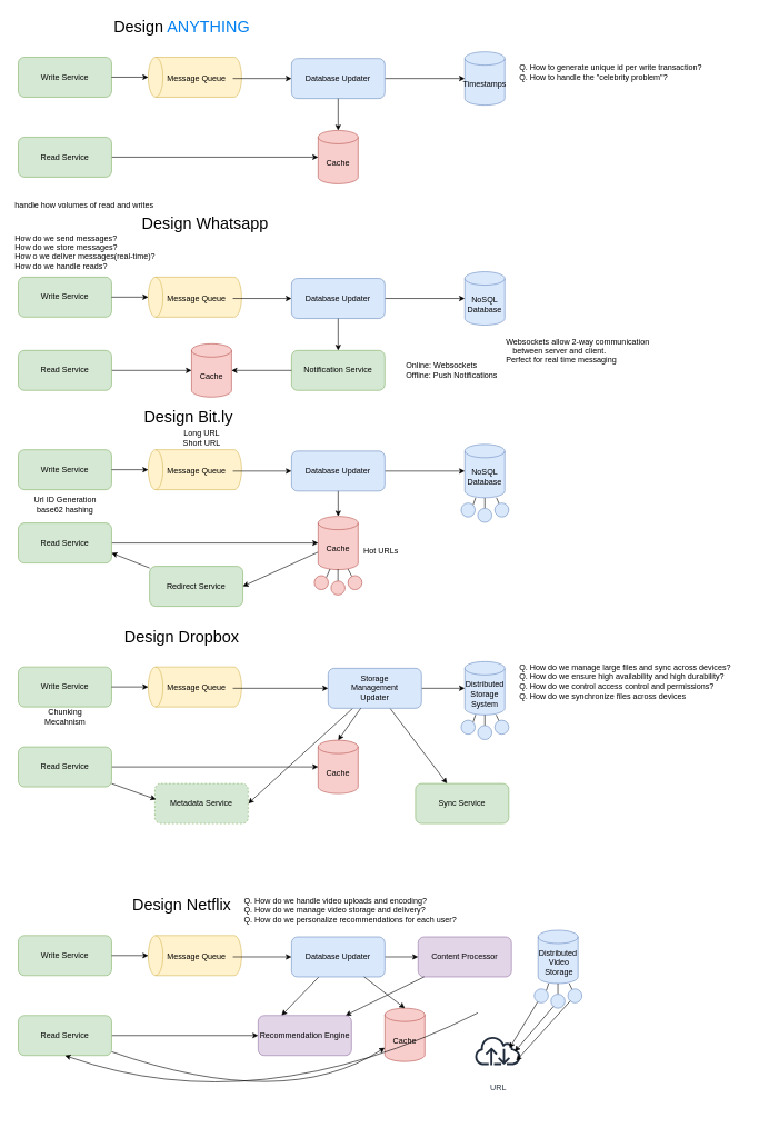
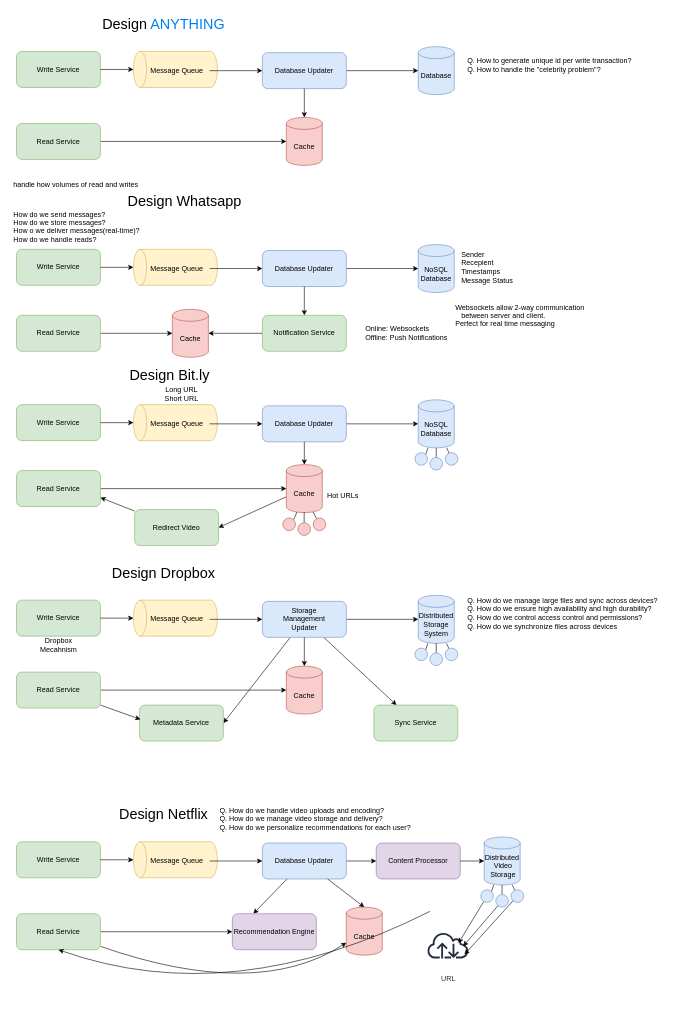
- <mxCell id="9" value="Timestamps" style="shape=cylinder3;whiteSpace=wrap;html=1;boundedLbl=1;backgroundOutline=1;size=10;fillColor=#dae8fc;strokeColor=#6c8ebf;" parent="1" vertex="1"><mxGeometry x="697" y="77" width="60" height="80" as="geometry" /></mxCell>
+ <mxCell id="9" value="Database" style="shape=cylinder3;whiteSpace=wrap;html=1;boundedLbl=1;backgroundOutline=1;size=10;fillColor=#dae8fc;strokeColor=#6c8ebf;" parent="1" vertex="1"><mxGeometry x="697" y="77" width="60" height="80" as="geometry" /></mxCell>
+ <mxCell id="28" value="Sender&lt;br&gt;Recepient&lt;br&gt;Timestamps&lt;br&gt;Message Status" style="text;html=1;align=left;verticalAlign=middle;resizable=0;points=[];autosize=1;strokeColor=none;fillColor=none;" parent="1" vertex="1"><mxGeometry x="767" y="410" width="110" height="70" as="geometry" /></mxCell>
- <mxCell id="52" value="Url ID Generation&lt;br&gt;base62 hashing" style="text;html=1;align=center;verticalAlign=middle;resizable=0;points=[];autosize=1;strokeColor=none;fillColor=none;" parent="1" vertex="1"><mxGeometry x="37" y="736" width="120" height="40" as="geometry" /></mxCell>
- <mxCell id="66" value="Redirect Service" style="rounded=1;whiteSpace=wrap;html=1;fillColor=#d5e8d4;strokeColor=#82b366;" parent="1" vertex="1"><mxGeometry x="224" y="849" width="140" height="60" as="geometry" /></mxCell>
+ <mxCell id="66" value="Redirect Video" style="rounded=1;whiteSpace=wrap;html=1;fillColor=#d5e8d4;strokeColor=#82b366;" parent="1" vertex="1"><mxGeometry x="224" y="849" width="140" height="60" as="geometry" /></mxCell>
- <mxCell id="75" value="Storage &lt;br&gt;Management &lt;br&gt;Updater" style="rounded=1;whiteSpace=wrap;html=1;fillColor=#dae8fc;strokeColor=#6c8ebf;" parent="1" vertex="1"><mxGeometry x="492" y="1002" width="140" height="60" as="geometry" /></mxCell>
+ <mxCell id="75" value="Storage &lt;br&gt;Management &lt;br&gt;Updater" style="rounded=1;whiteSpace=wrap;html=1;fillColor=#dae8fc;strokeColor=#6c8ebf;" parent="1" vertex="1"><mxGeometry x="437" y="1002" width="140" height="60" as="geometry" /></mxCell>
- <mxCell id="83" value="Chunking &lt;br&gt;Mecahnism" style="text;html=1;align=center;verticalAlign=middle;resizable=0;points=[];autosize=1;strokeColor=none;fillColor=none;" parent="1" vertex="1"><mxGeometry x="57" y="1055" width="80" height="40" as="geometry" /></mxCell>
+ <mxCell id="83" value="Dropbox &lt;br&gt;Mecahnism" style="text;html=1;align=center;verticalAlign=middle;resizable=0;points=[];autosize=1;strokeColor=none;fillColor=none;" parent="1" vertex="1"><mxGeometry x="57" y="1055" width="80" height="40" as="geometry" /></mxCell>
- <mxCell id="90" value="Metadata Service" style="rounded=1;whiteSpace=wrap;html=1;fillColor=#d5e8d4;strokeColor=#82b366;dashed=1;" parent="1" vertex="1"><mxGeometry x="232" y="1175" width="140" height="60" as="geometry" /></mxCell>
+ <mxCell id="90" value="Metadata Service" style="rounded=1;whiteSpace=wrap;html=1;fillColor=#d5e8d4;strokeColor=#82b366;" parent="1" vertex="1"><mxGeometry x="232" y="1175" width="140" height="60" as="geometry" /></mxCell>
- <mxCell id="110" style="edgeStyle=none;html=1;" parent="1" source="109" target="121" edge="1"><mxGeometry relative="1" as="geometry" /></mxCell>
+ <mxCell id="110" style="edgeStyle=none;html=1;entryX=0;entryY=0.5;entryDx=0;entryDy=0;entryPerimeter=0;" parent="1" source="109" target="101" edge="1"><mxGeometry relative="1" as="geometry" /></mxCell>
